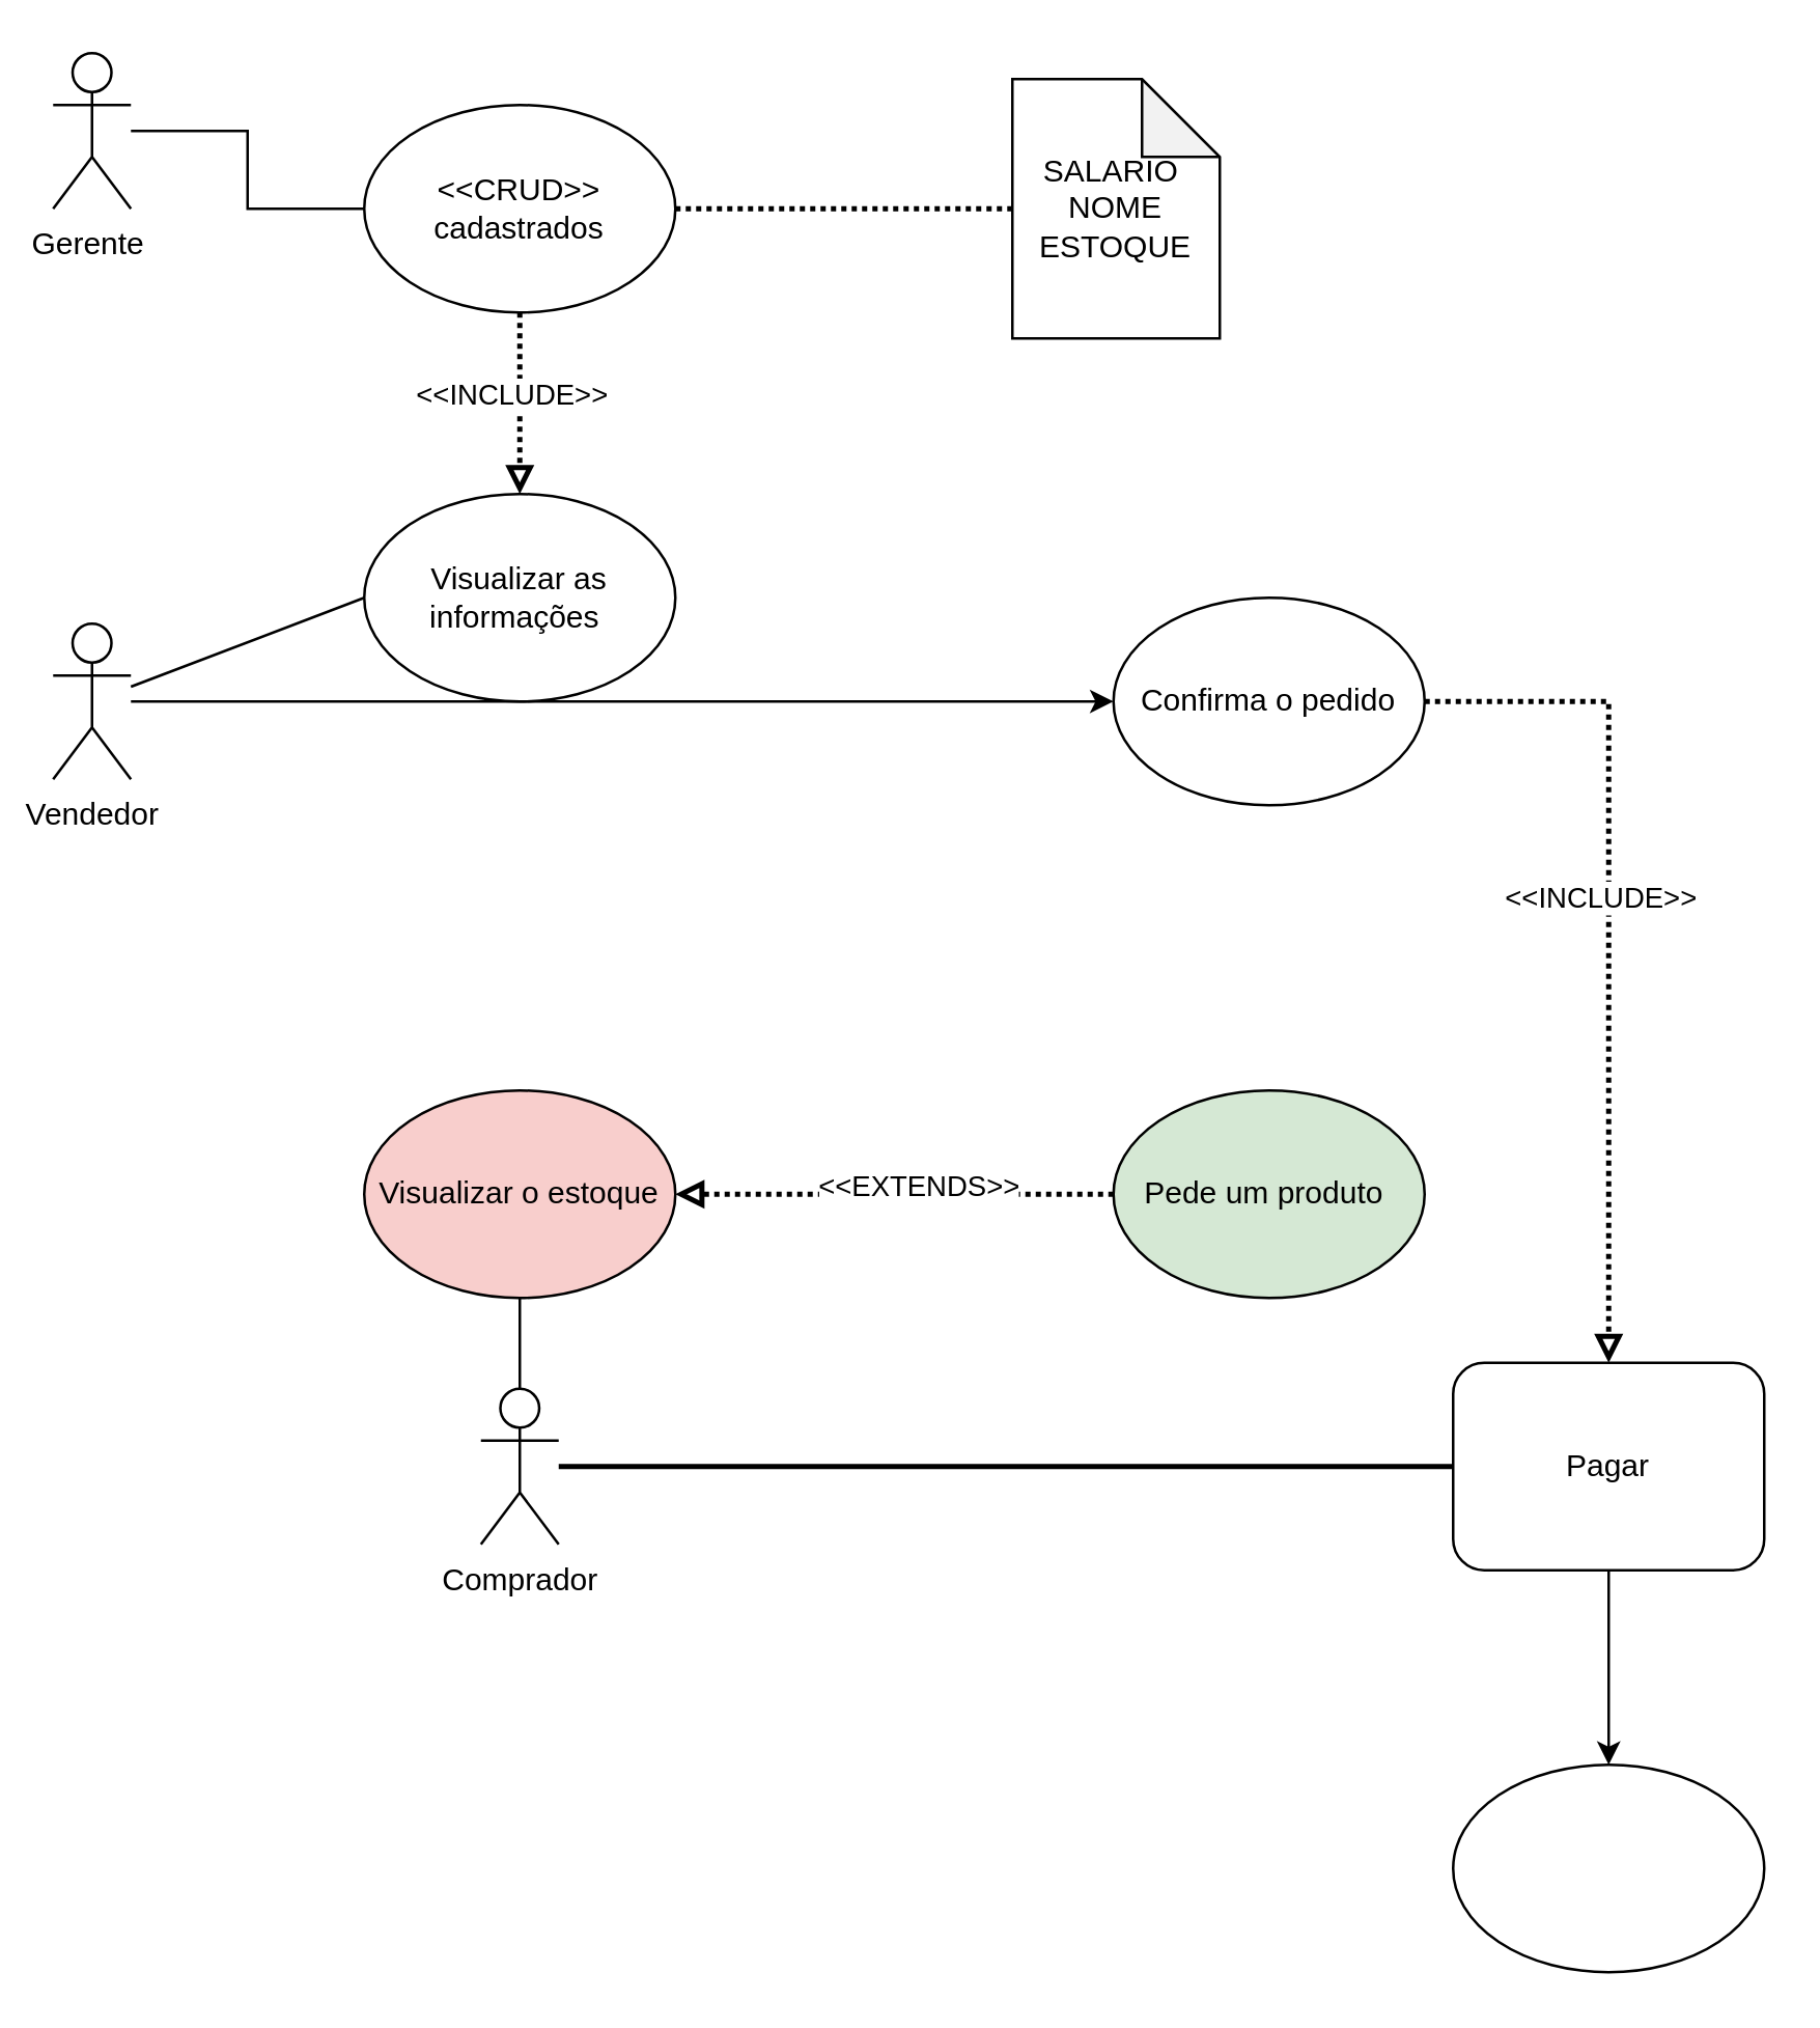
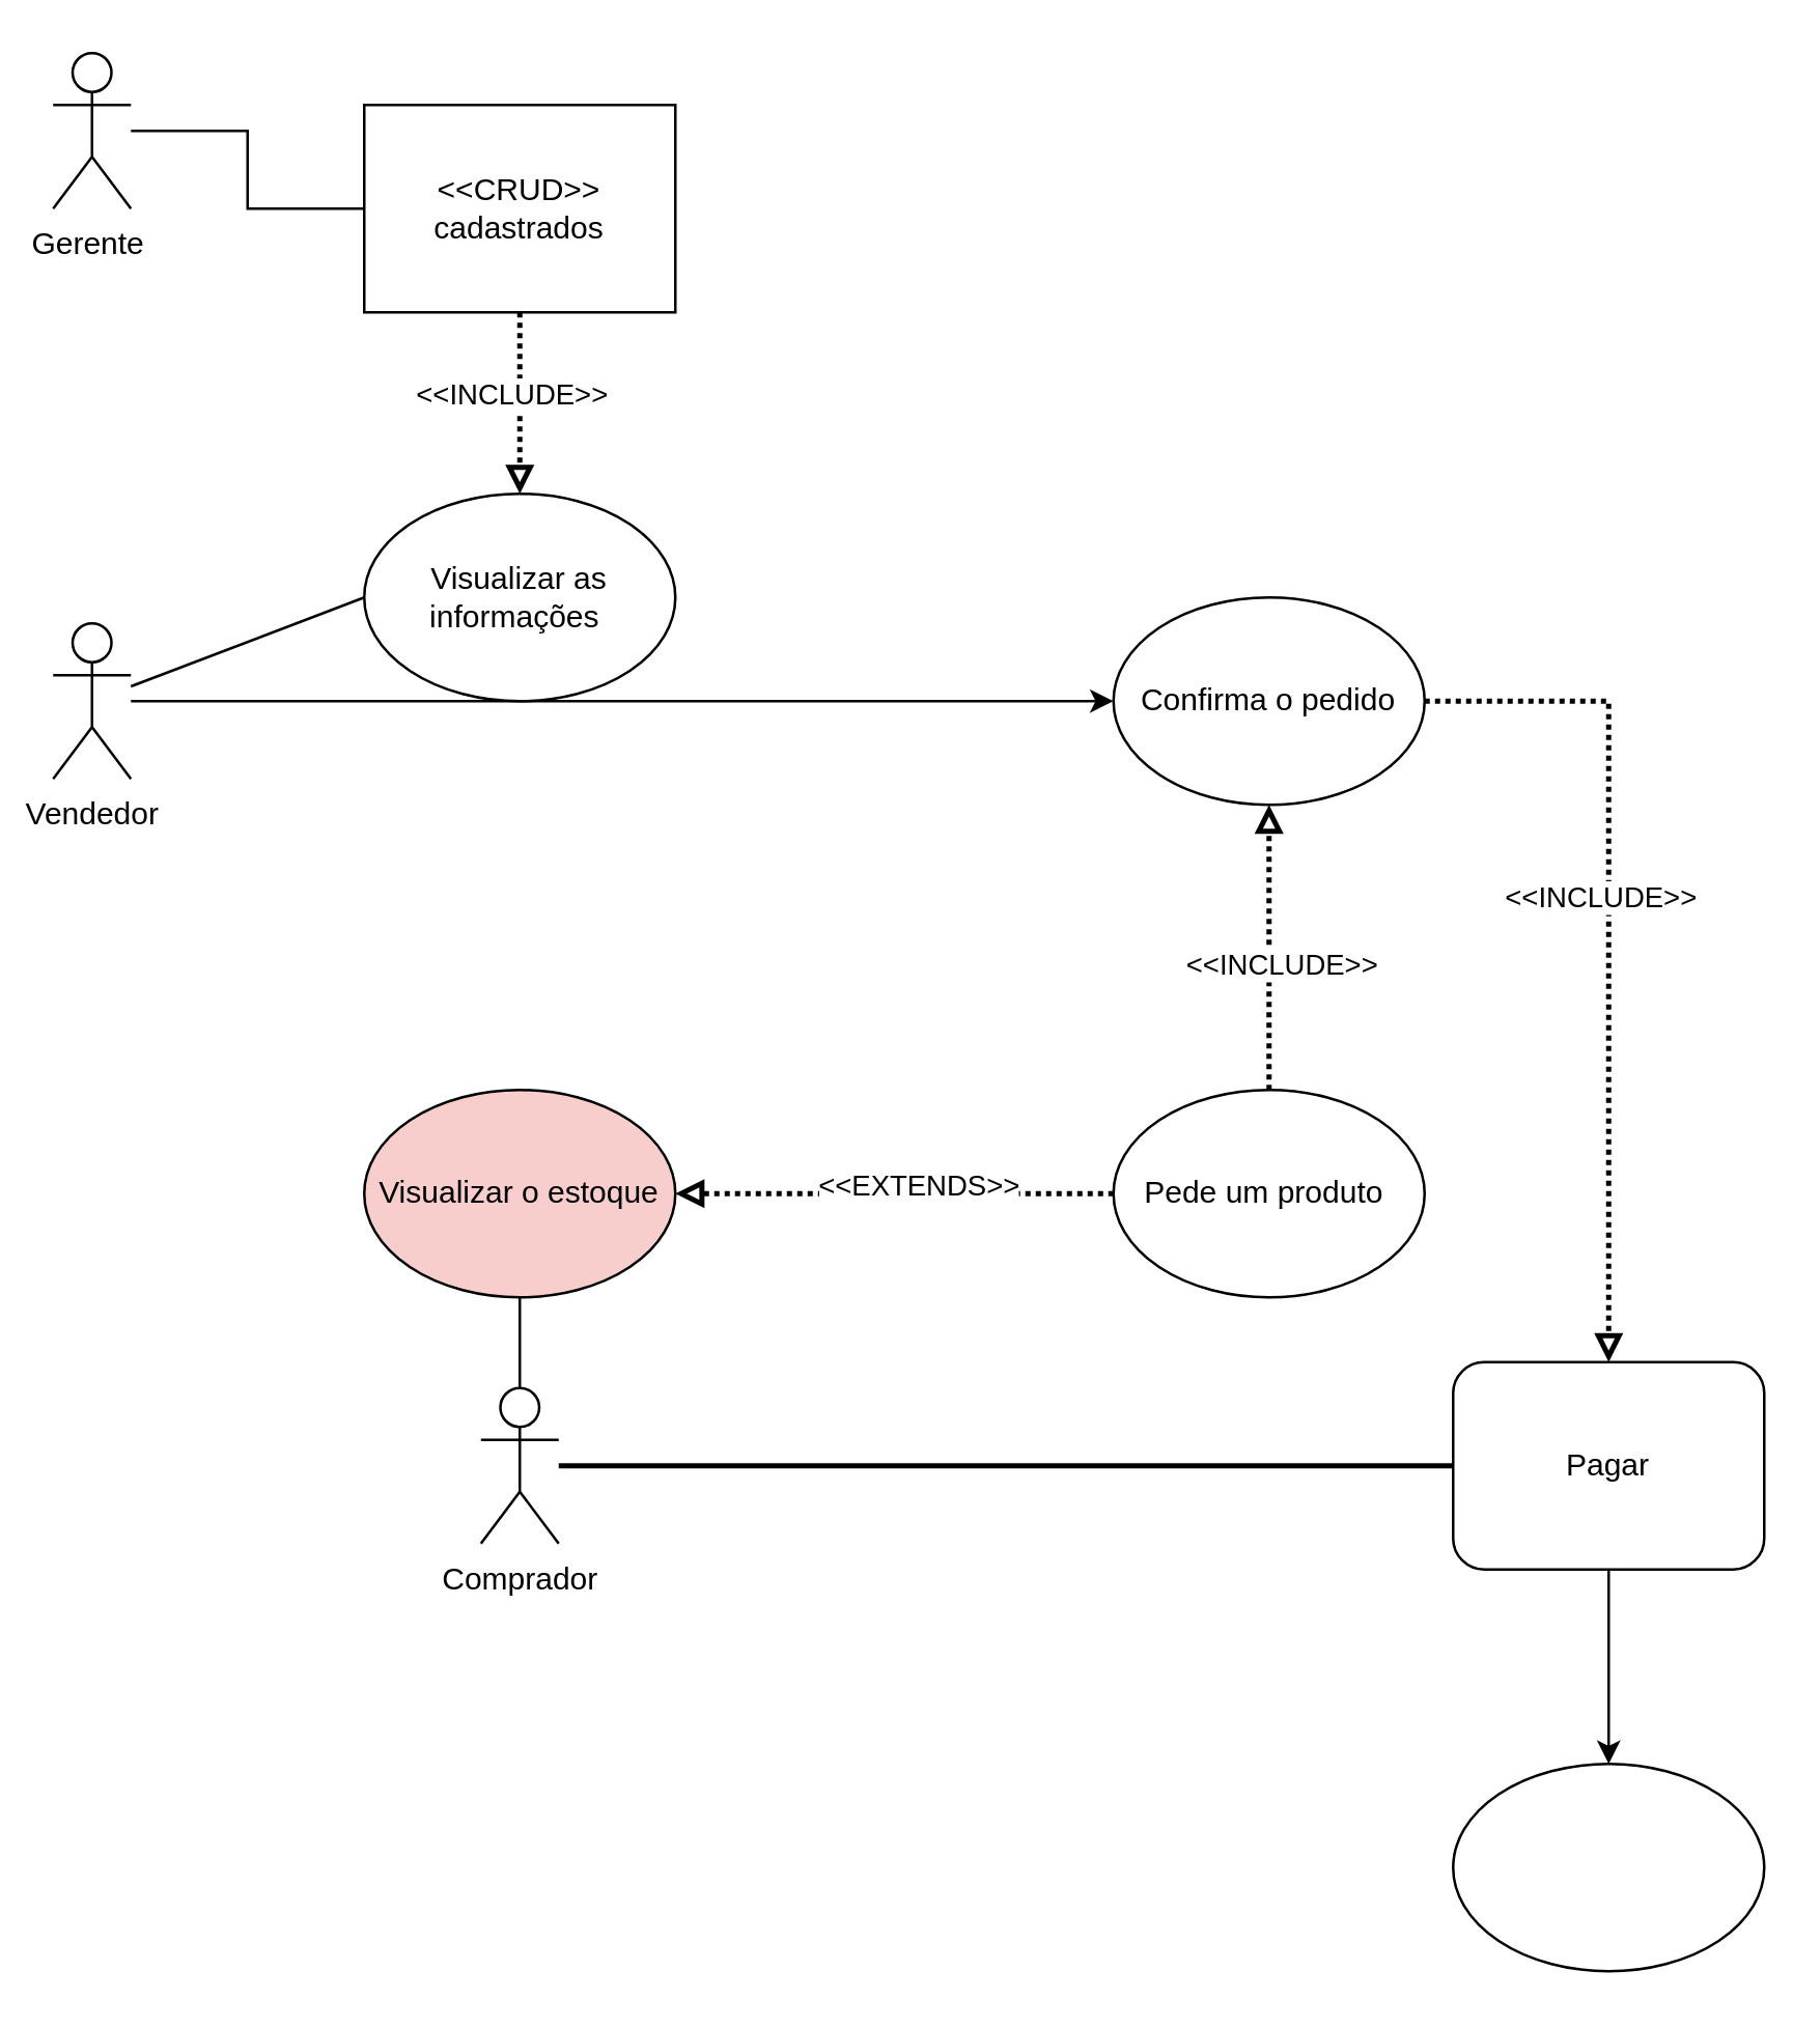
- <mxCell id="7" value="&amp;lt;&amp;lt;CRUD&amp;gt;&amp;gt;&lt;br&gt;&amp;nbsp;cadastrados&amp;nbsp;" style="ellipse;whiteSpace=wrap;html=1;" vertex="1" parent="1"><mxGeometry x="140" y="40" width="120" height="80" as="geometry" /></mxCell>
+ <mxCell id="7" value="&amp;lt;&amp;lt;CRUD&amp;gt;&amp;gt;&lt;br&gt;&amp;nbsp;cadastrados&amp;nbsp;" style="whiteSpace=wrap;html=1;rounded=0;" vertex="1" parent="1"><mxGeometry x="140" y="40" width="120" height="80" as="geometry" /></mxCell>
- <mxCell id="11" value="" style="endArrow=none;dashed=1;html=1;dashPattern=1 1;strokeWidth=2;rounded=0;exitX=1;exitY=0.5;exitDx=0;exitDy=0;entryX=0;entryY=0.5;entryDx=0;entryDy=0;entryPerimeter=0;" edge="1" parent="1" source="7" target="10"><mxGeometry width="50" height="50" relative="1" as="geometry"><mxPoint x="220" y="340" as="sourcePoint" /><mxPoint x="270" y="290" as="targetPoint" /></mxGeometry></mxCell>
- <mxCell id="10" value="SALARIO&amp;nbsp;&lt;br&gt;NOME&lt;br&gt;ESTOQUE" style="shape=note;whiteSpace=wrap;html=1;backgroundOutline=1;darkOpacity=0.05;" vertex="1" parent="1"><mxGeometry x="390" y="30" width="80" height="100" as="geometry" /></mxCell>
+ <mxCell id="18" value="" style="endArrow=block;dashed=1;html=1;dashPattern=1 1;strokeWidth=2;rounded=0;exitX=0.5;exitY=0;exitDx=0;exitDy=0;entryX=0.5;entryY=1;entryDx=0;entryDy=0;startArrow=none;startFill=0;endFill=0;" edge="1" parent="1" source="16" target="17"><mxGeometry width="50" height="50" relative="1" as="geometry"><mxPoint x="599" y="330" as="sourcePoint" /><mxPoint x="599" y="400" as="targetPoint" /><Array as="points" /></mxGeometry></mxCell>
+ <mxCell id="19" value="&amp;lt;&amp;lt;INCLUDE&amp;gt;&amp;gt;" style="edgeLabel;html=1;align=center;verticalAlign=middle;resizable=0;points=[];" vertex="1" connectable="0" parent="18"><mxGeometry x="-0.106" y="-4" relative="1" as="geometry"><mxPoint as="offset" /></mxGeometry></mxCell>
- <mxCell id="16" value="Pede um produto&amp;nbsp;" style="ellipse;whiteSpace=wrap;html=1;fillColor=#d5e8d4;" vertex="1" parent="1"><mxGeometry x="429" y="420" width="120" height="80" as="geometry" /></mxCell>
+ <mxCell id="16" value="Pede um produto&amp;nbsp;" style="ellipse;whiteSpace=wrap;html=1;" vertex="1" parent="1"><mxGeometry x="429" y="420" width="120" height="80" as="geometry" /></mxCell>
